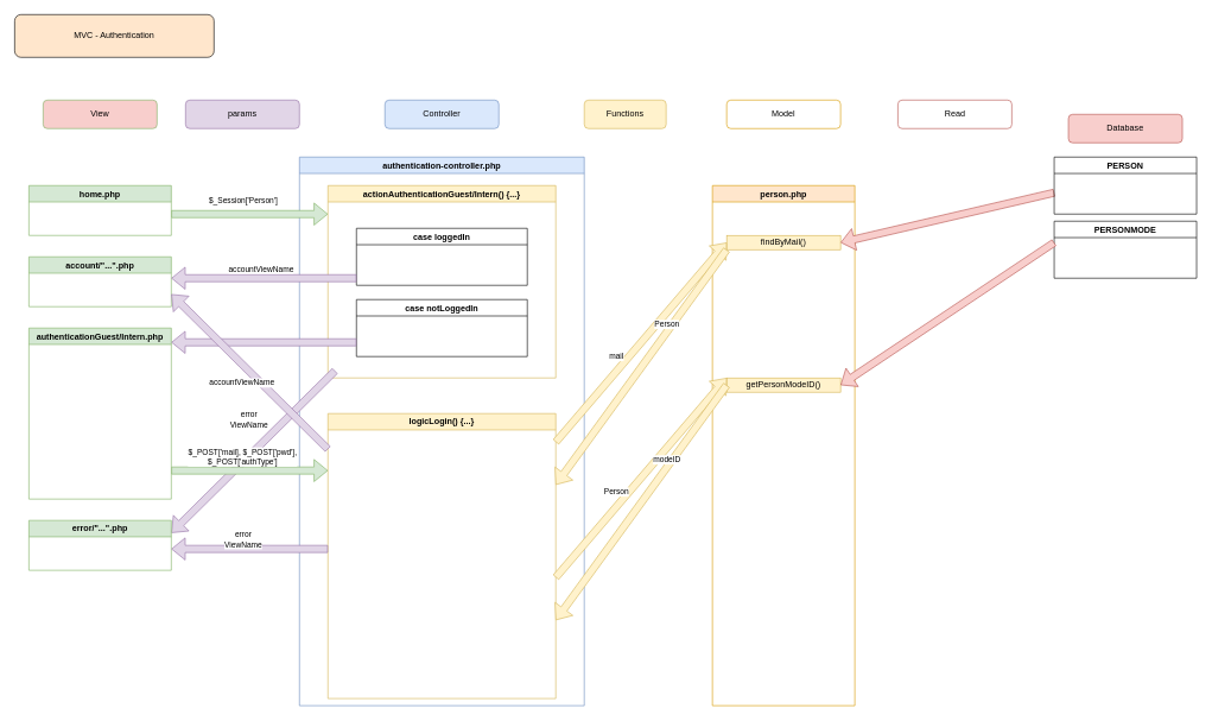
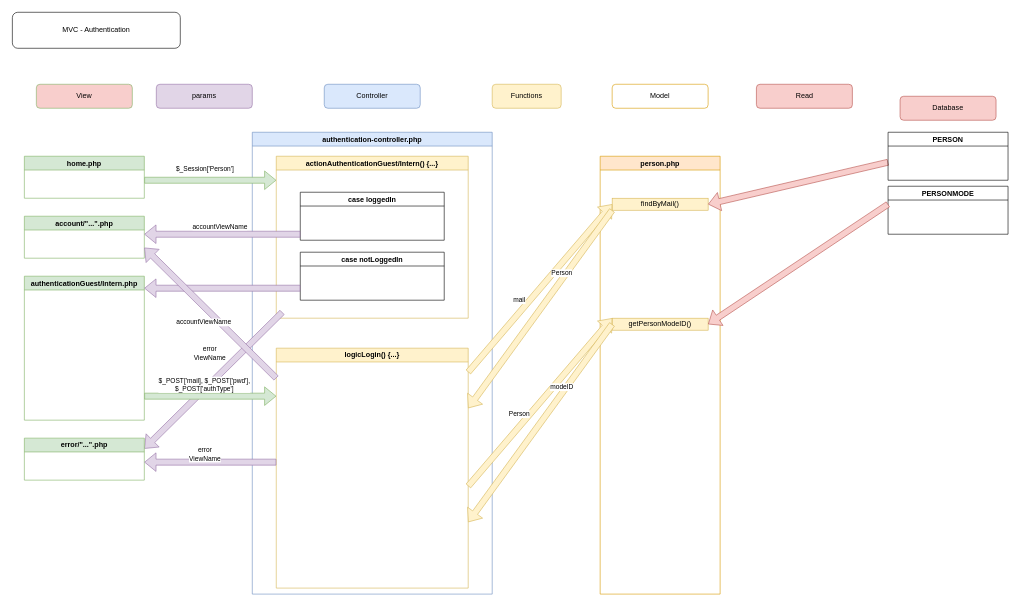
- <mxCell id="30" value="MVC - Authentication" style="rounded=1;whiteSpace=wrap;html=1;fillColor=#ffe6cc;" vertex="1" parent="1"><mxGeometry y="20" width="280" height="60" as="geometry" x="20" /></mxCell>
+ <mxCell id="30" value="MVC - Authentication" style="rounded=1;whiteSpace=wrap;html=1;" vertex="1" parent="1"><mxGeometry y="20" width="280" height="60" as="geometry" x="20" /></mxCell>
- <mxCell id="49" value="Read" style="rounded=1;whiteSpace=wrap;html=1;fillColor=#ffffff;strokeColor=#b85450;" vertex="1" parent="1"><mxGeometry x="1260.5" y="140" width="160" height="40" as="geometry" /></mxCell>
+ <mxCell id="49" value="Read" style="rounded=1;whiteSpace=wrap;html=1;fillColor=#f8cecc;strokeColor=#b85450;" vertex="1" parent="1"><mxGeometry x="1260.5" y="140" width="160" height="40" as="geometry" /></mxCell>
